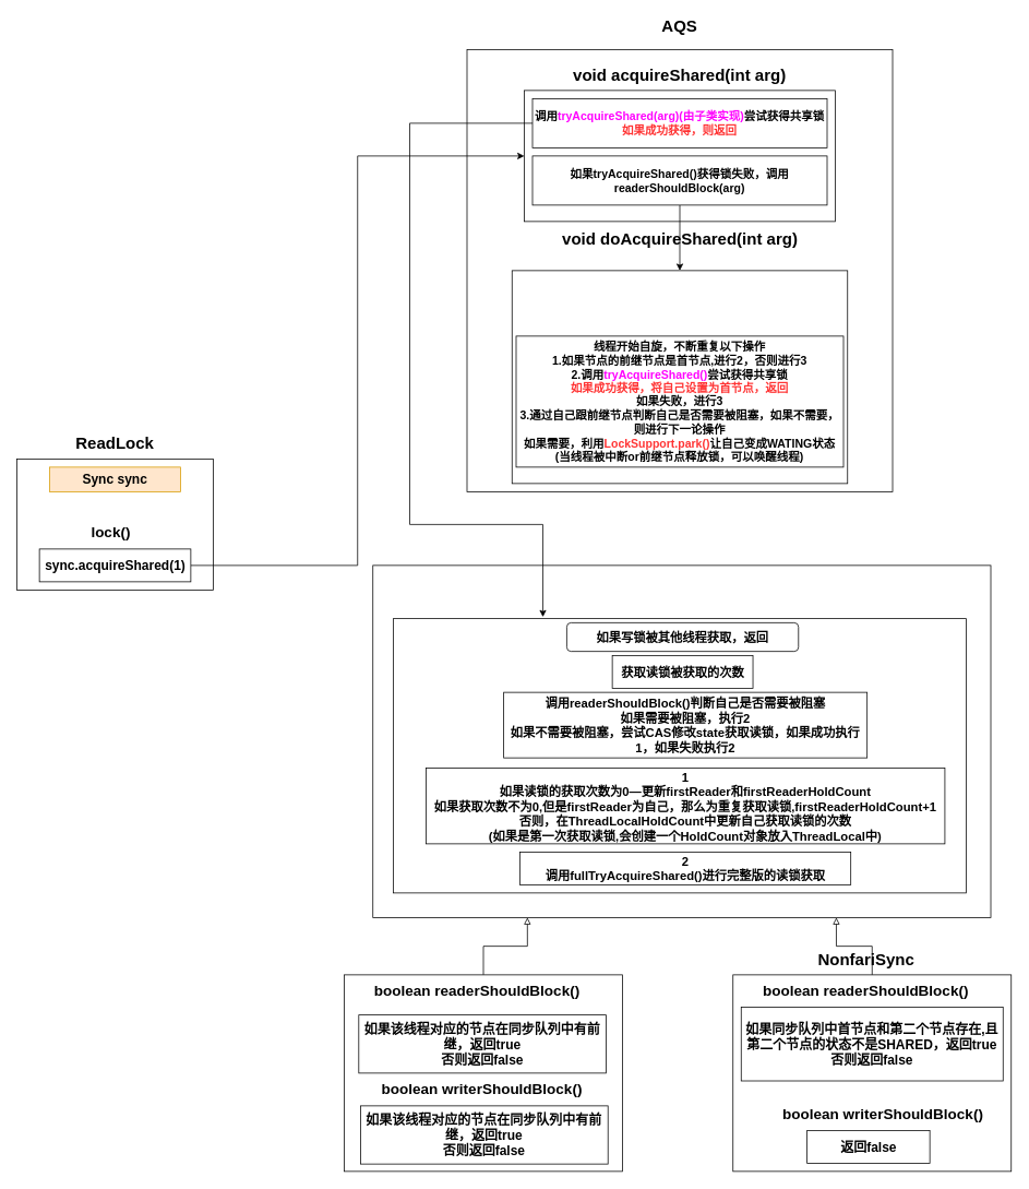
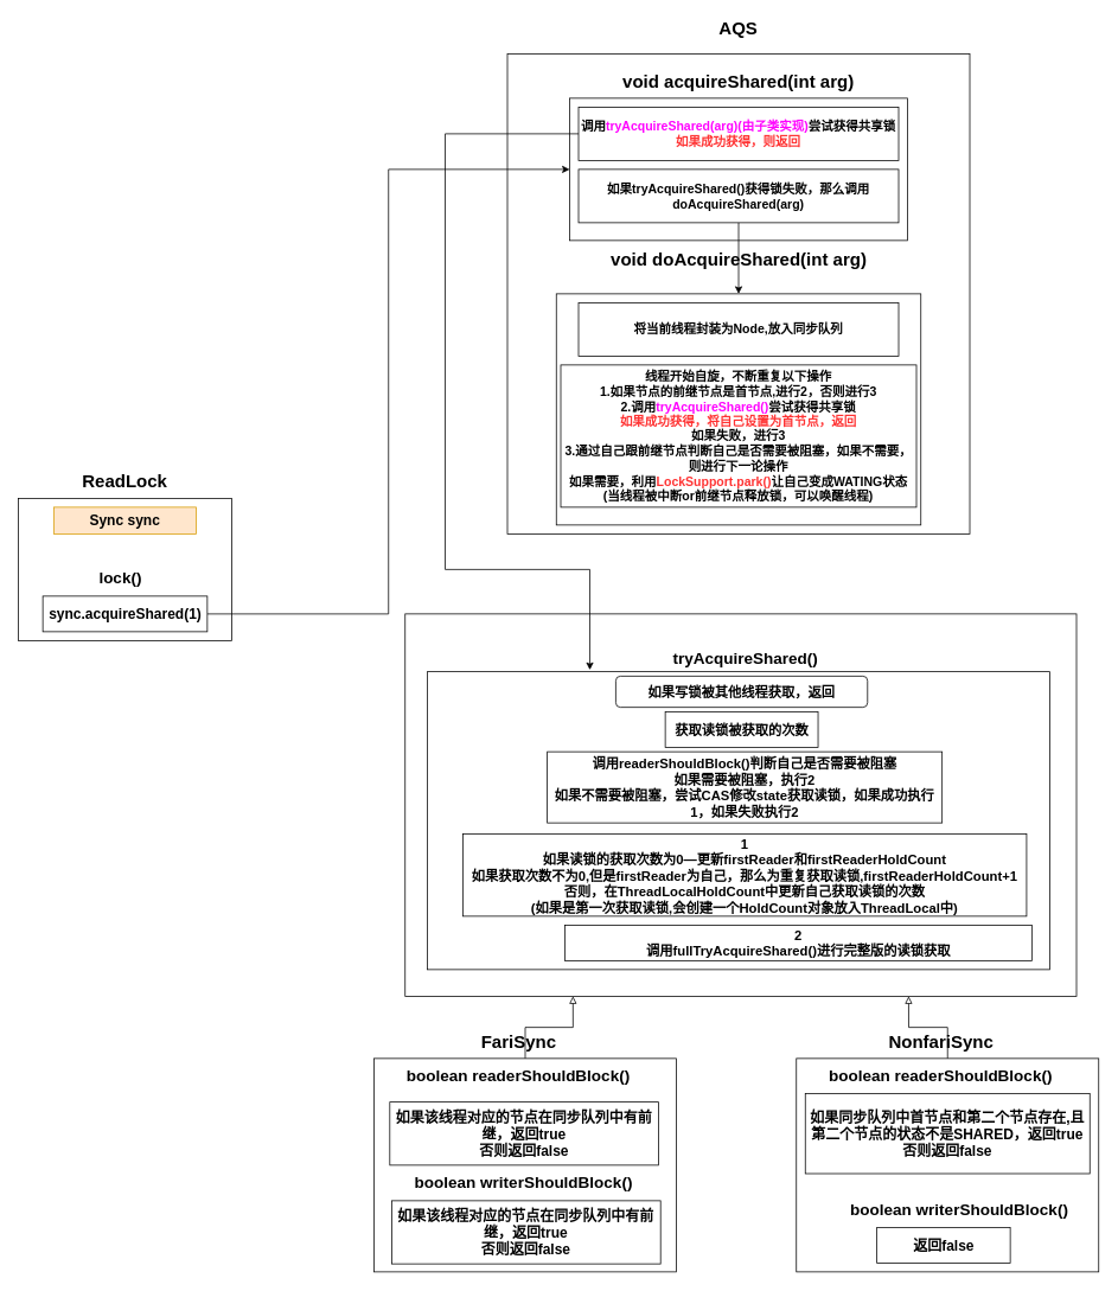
- <mxCell id="8" value="&lt;span style=&quot;font-size: 14px&quot;&gt;&lt;b&gt;如果tryAcquireShared()获得锁失败，调用readerShouldBlock(arg)&lt;/b&gt;&lt;/span&gt;" style="rounded=0;whiteSpace=wrap;html=1;" parent="1" vertex="1"><mxGeometry x="650" y="190" width="360" height="60" as="geometry" /></mxCell>
+ <mxCell id="8" value="&lt;span style=&quot;font-size: 14px&quot;&gt;&lt;b&gt;如果tryAcquireShared()获得锁失败，那么调用doAcquireShared(arg)&lt;/b&gt;&lt;/span&gt;" style="rounded=0;whiteSpace=wrap;html=1;" parent="1" vertex="1"><mxGeometry x="650" y="190" width="360" height="60" as="geometry" /></mxCell>
+ <mxCell id="11" value="&lt;span style=&quot;font-size: 14px&quot;&gt;&lt;b&gt;将当前线程封装为Node,放入同步队列&lt;/b&gt;&lt;/span&gt;" style="rounded=0;whiteSpace=wrap;html=1;" parent="1" vertex="1"><mxGeometry x="650" y="340" width="360" height="60" as="geometry" /></mxCell>
+ <mxCell id="21" value="&lt;b&gt;&lt;font style=&quot;font-size: 18px&quot;&gt;tryAcquireShared()&lt;/font&gt;&lt;/b&gt;" style="text;html=1;strokeColor=none;fillColor=none;align=center;verticalAlign=middle;whiteSpace=wrap;rounded=0;" parent="1" vertex="1"><mxGeometry x="729.5" y="730" width="216" height="20" as="geometry" /></mxCell>
- <mxCell id="22" value="&lt;span style=&quot;font-size: 15px&quot;&gt;&lt;b&gt;2&lt;br&gt;调用fullTryAcquireShared()进行完整版的读锁获取&lt;br&gt;&lt;/b&gt;&lt;/span&gt;" style="rounded=0;whiteSpace=wrap;html=1;" parent="1" vertex="1"><mxGeometry x="634.81" y="1040" width="404.12" height="40" as="geometry" /></mxCell>
+ <mxCell id="22" value="&lt;span style=&quot;font-size: 15px&quot;&gt;&lt;b&gt;2&lt;br&gt;调用fullTryAcquireShared()进行完整版的读锁获取&lt;br&gt;&lt;/b&gt;&lt;/span&gt;" style="rounded=0;whiteSpace=wrap;html=1;" parent="1" vertex="1"><mxGeometry x="634.81" y="1040" width="525" height="40" as="geometry" /></mxCell>
+ <mxCell id="25" value="&lt;b&gt;&lt;font style=&quot;font-size: 20px&quot;&gt;FariSync&lt;/font&gt;&lt;/b&gt;" style="text;html=1;strokeColor=none;fillColor=none;align=center;verticalAlign=middle;whiteSpace=wrap;rounded=0;" parent="1" vertex="1"><mxGeometry x="562.5" y="1160" width="40" height="20" as="geometry" /></mxCell>
